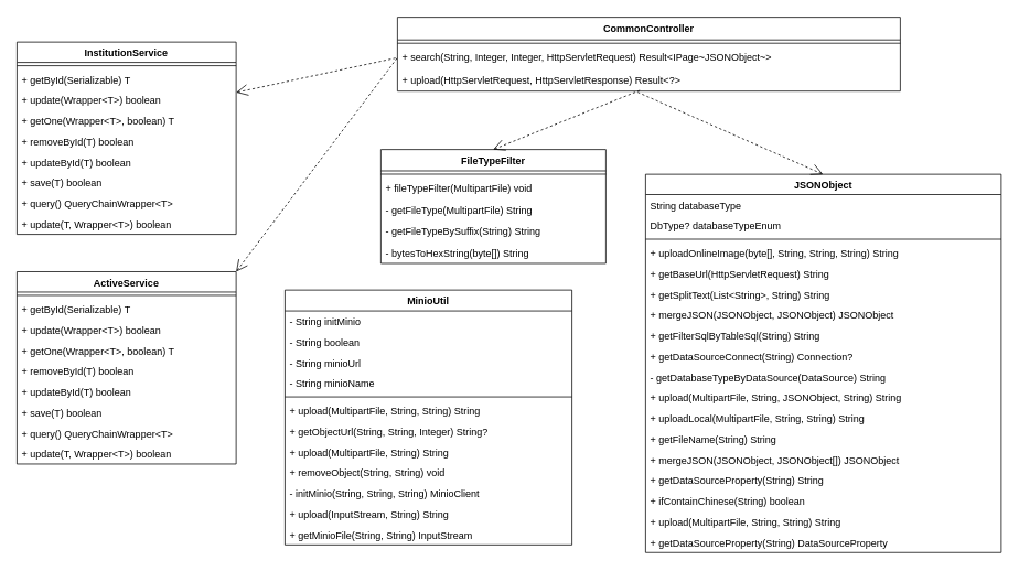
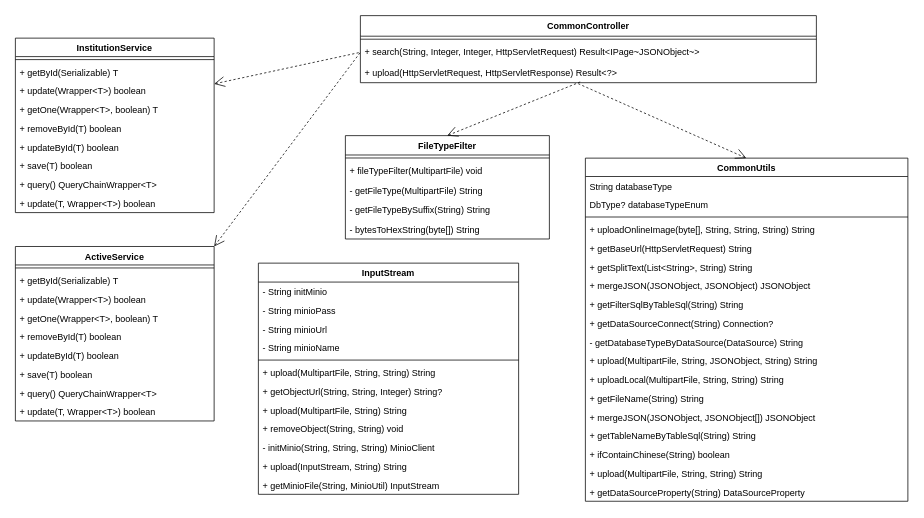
- <mxCell id="8" value="JSONObject" style="swimlane;fontStyle=1;align=center;verticalAlign=top;childLayout=stackLayout;horizontal=1;startSize=24.5;horizontalStack=0;resizeParent=1;resizeParentMax=0;resizeLast=0;collapsible=0;marginBottom=0;" parent="1" vertex="1"><mxGeometry x="780" y="210" width="430" height="457.5" as="geometry" /></mxCell>
+ <mxCell id="8" value="CommonUtils" style="swimlane;fontStyle=1;align=center;verticalAlign=top;childLayout=stackLayout;horizontal=1;startSize=24.5;horizontalStack=0;resizeParent=1;resizeParentMax=0;resizeLast=0;collapsible=0;marginBottom=0;" parent="1" vertex="1"><mxGeometry x="780" y="210" width="430" height="457.5" as="geometry" /></mxCell>
- <mxCell id="27" value="MinioUtil" style="swimlane;fontStyle=1;align=center;verticalAlign=top;childLayout=stackLayout;horizontal=1;startSize=25.25;horizontalStack=0;resizeParent=1;resizeParentMax=0;resizeLast=0;collapsible=0;marginBottom=0;" parent="1" vertex="1"><mxGeometry x="344" y="350" width="347" height="308.25" as="geometry" /></mxCell>
+ <mxCell id="27" value="InputStream" style="swimlane;fontStyle=1;align=center;verticalAlign=top;childLayout=stackLayout;horizontal=1;startSize=25.25;horizontalStack=0;resizeParent=1;resizeParentMax=0;resizeLast=0;collapsible=0;marginBottom=0;" parent="1" vertex="1"><mxGeometry x="344" y="350" width="347" height="308.25" as="geometry" /></mxCell>
- <mxCell id="29" value="- String boolean" style="text;strokeColor=none;fillColor=none;align=left;verticalAlign=top;spacingLeft=4;spacingRight=4;overflow=hidden;rotatable=0;points=[[0,0.5],[1,0.5]];portConstraint=eastwest;" parent="27" vertex="1"><mxGeometry y="50.25" width="347" height="25" as="geometry" /></mxCell>
+ <mxCell id="29" value="- String minioPass" style="text;strokeColor=none;fillColor=none;align=left;verticalAlign=top;spacingLeft=4;spacingRight=4;overflow=hidden;rotatable=0;points=[[0,0.5],[1,0.5]];portConstraint=eastwest;" parent="27" vertex="1"><mxGeometry y="50.25" width="347" height="25" as="geometry" /></mxCell>
- <mxCell id="23" value="+ getDataSourceProperty(String) String" style="text;strokeColor=none;fillColor=none;align=left;verticalAlign=top;spacingLeft=4;spacingRight=4;overflow=hidden;rotatable=0;points=[[0,0.5],[1,0.5]];portConstraint=eastwest;" parent="8" vertex="1"><mxGeometry y="357.5" width="430" height="25" as="geometry" /></mxCell>
+ <mxCell id="23" value="+ getTableNameByTableSql(String) String" style="text;strokeColor=none;fillColor=none;align=left;verticalAlign=top;spacingLeft=4;spacingRight=4;overflow=hidden;rotatable=0;points=[[0,0.5],[1,0.5]];portConstraint=eastwest;" parent="8" vertex="1"><mxGeometry y="357.5" width="430" height="25" as="geometry" /></mxCell>
- <mxCell id="39" value="+ getMinioFile(String, String) InputStream" style="text;strokeColor=none;fillColor=none;align=left;verticalAlign=top;spacingLeft=4;spacingRight=4;overflow=hidden;rotatable=0;points=[[0,0.5],[1,0.5]];portConstraint=eastwest;" parent="27" vertex="1"><mxGeometry y="283.25" width="347" height="25" as="geometry" /></mxCell>
+ <mxCell id="39" value="+ getMinioFile(String, MinioUtil) InputStream" style="text;strokeColor=none;fillColor=none;align=left;verticalAlign=top;spacingLeft=4;spacingRight=4;overflow=hidden;rotatable=0;points=[[0,0.5],[1,0.5]];portConstraint=eastwest;" parent="27" vertex="1"><mxGeometry y="283.25" width="347" height="25" as="geometry" /></mxCell>
